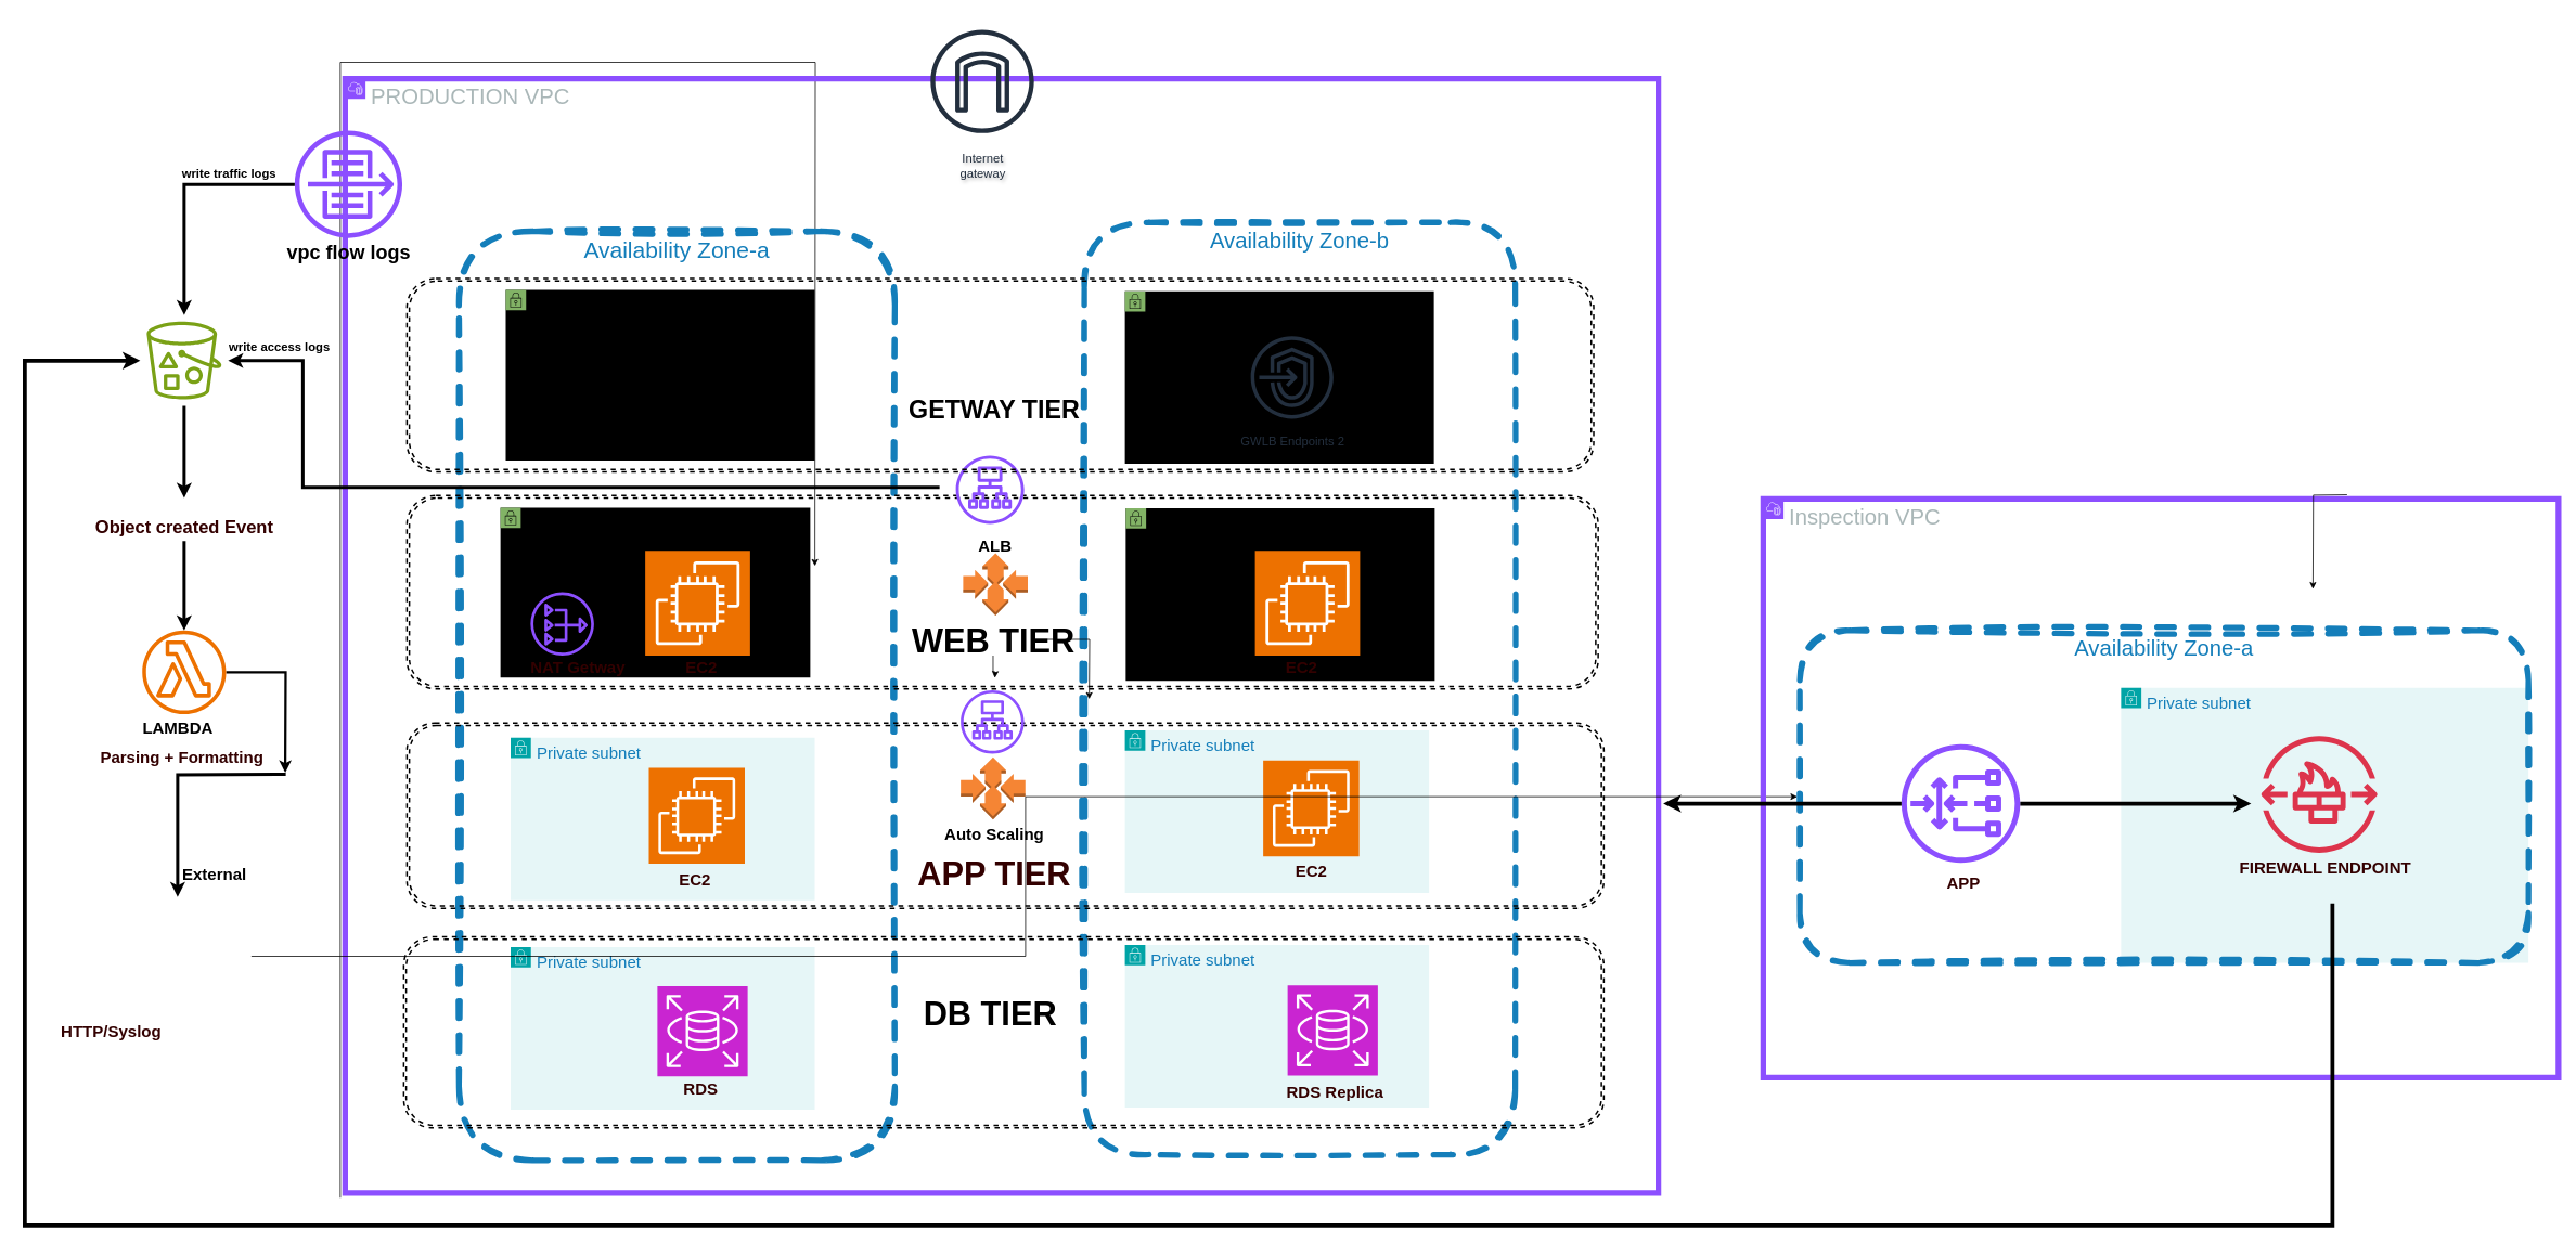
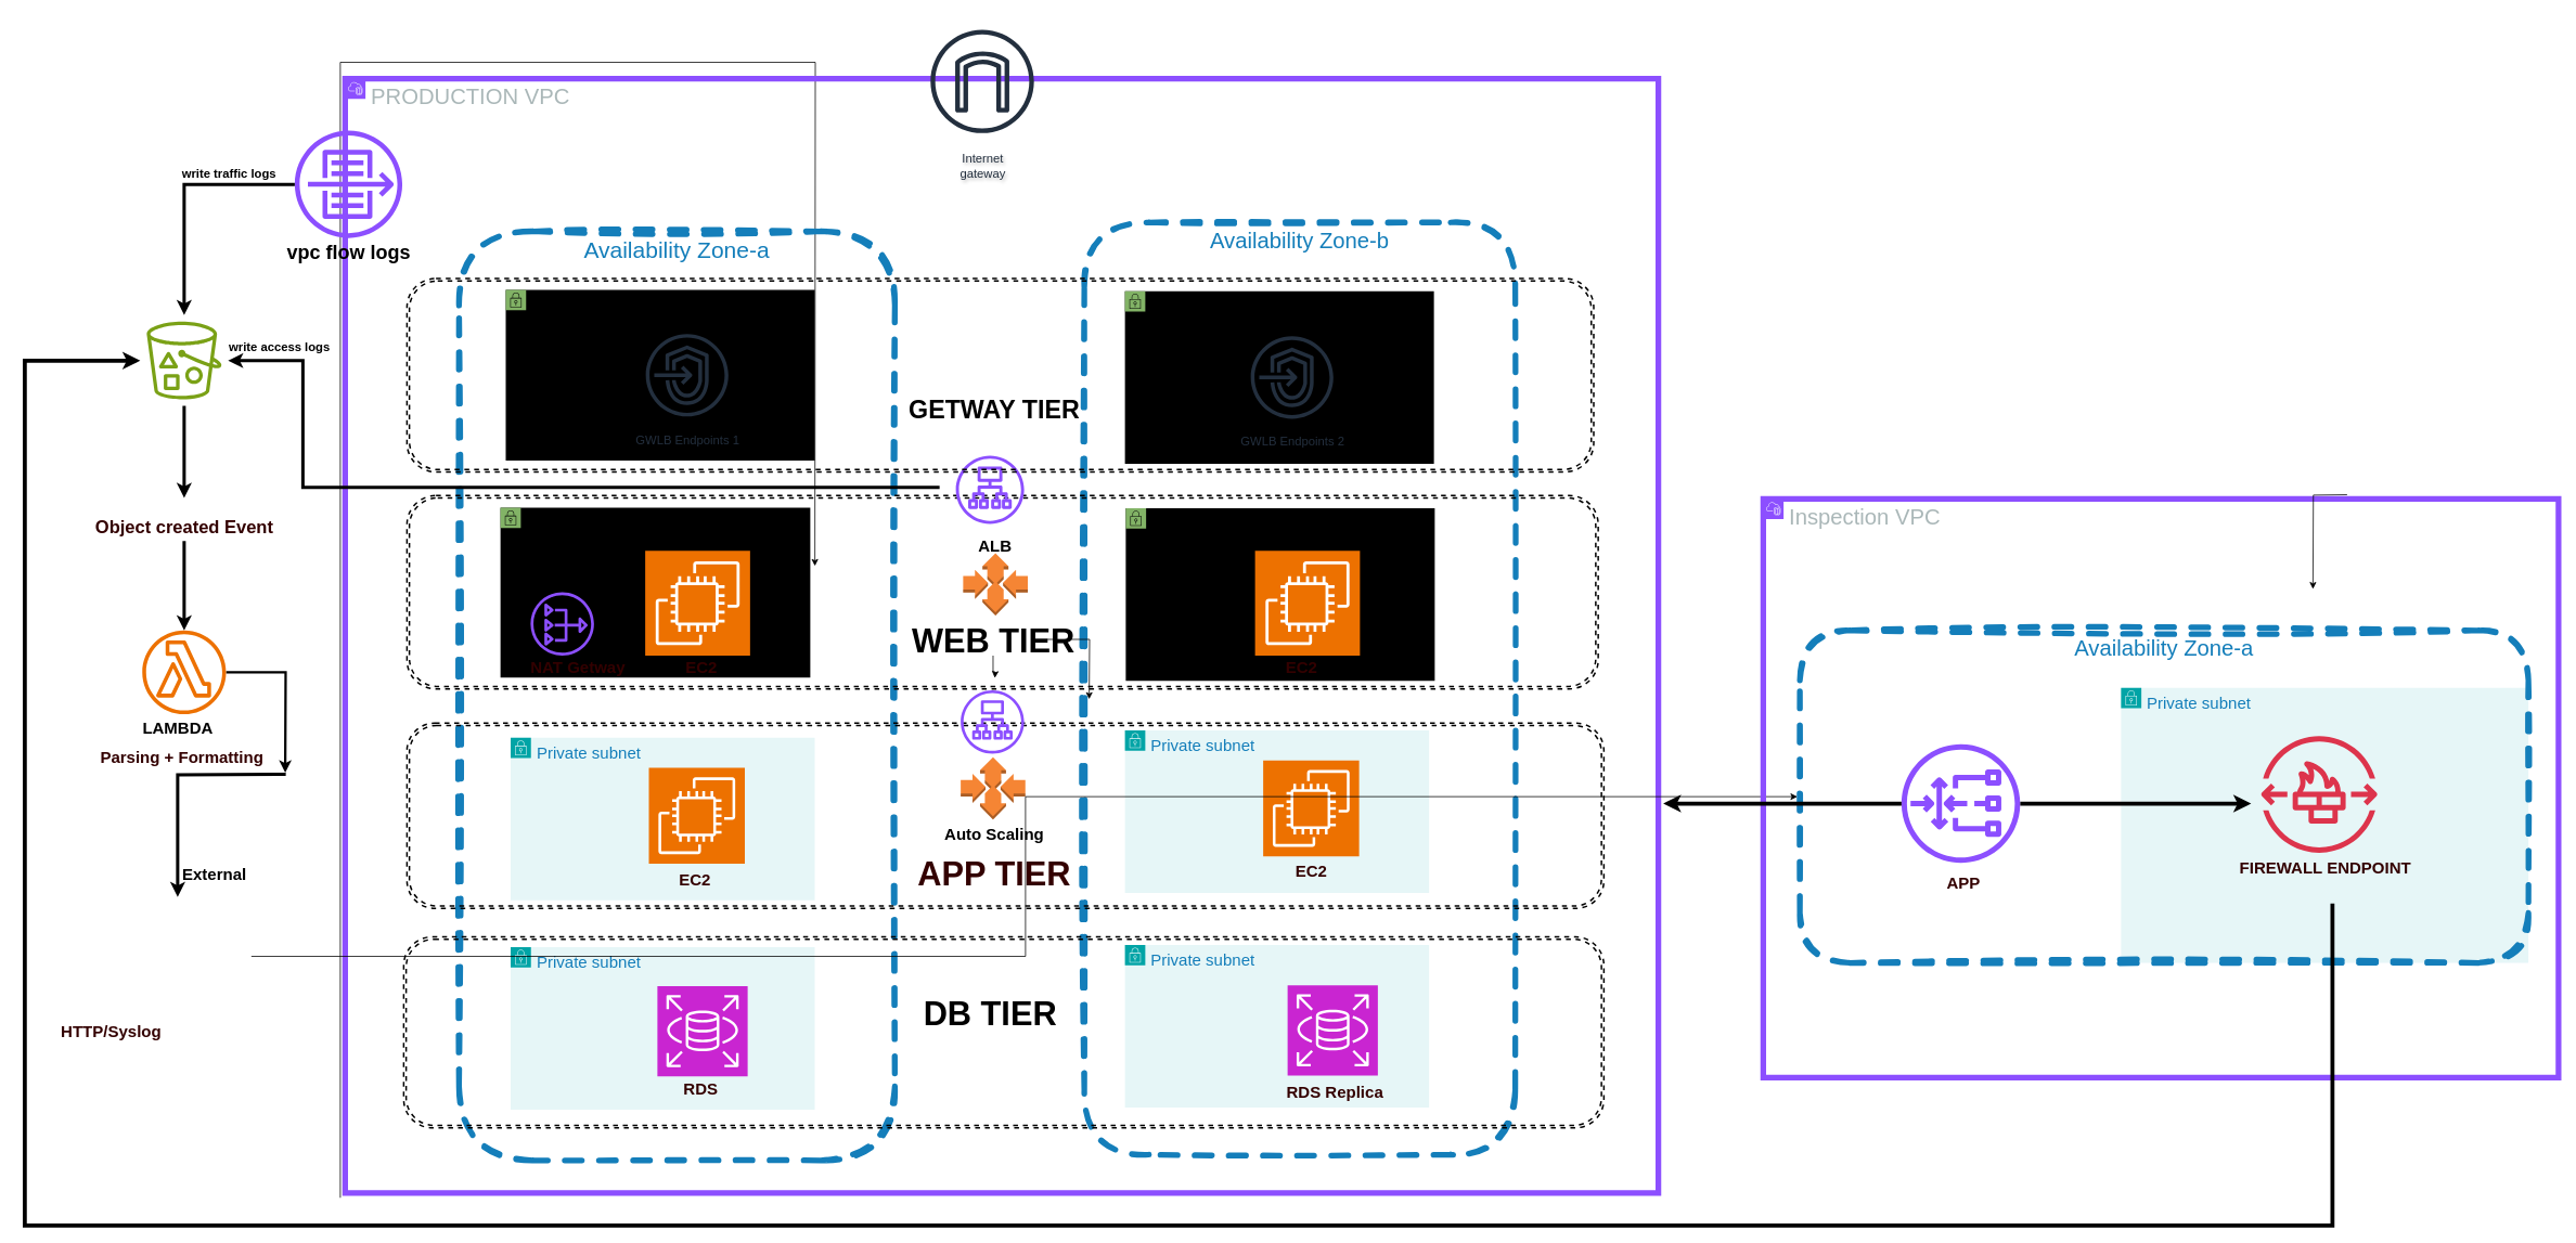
+ <mxCell id="43" value="GWLB Endpoints 1" style="sketch=0;outlineConnect=0;fontColor=light-dark(#232F3E,#330066);gradientColor=none;strokeColor=light-dark(#232F3E,#4C0099);fillColor=none;dashed=0;verticalLabelPosition=bottom;verticalAlign=top;align=center;html=1;fontSize=15;fontStyle=0;aspect=fixed;shape=mxgraph.aws4.resourceIcon;resIcon=mxgraph.aws4.endpoints;strokeWidth=100;perimeterSpacing=100;" parent="42" vertex="1"><mxGeometry x="159.5" y="41.5" width="127" height="127" as="geometry" /></mxCell>
